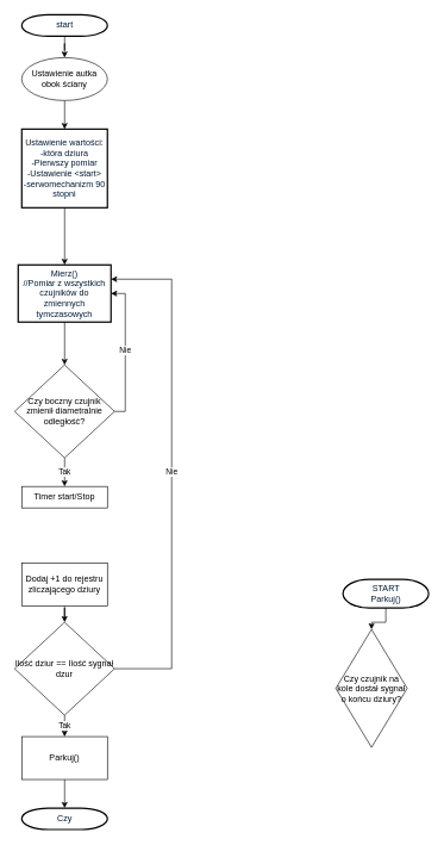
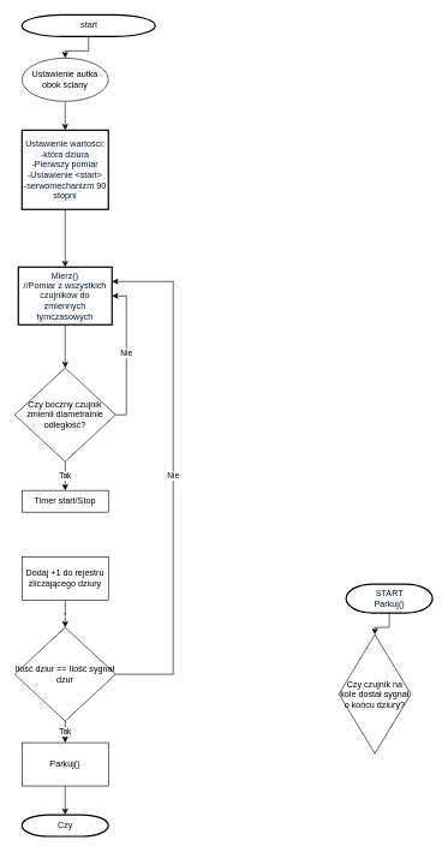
- <mxCell id="3" value="start" style="shape=mxgraph.flowchart.terminator;fillColor=#FFFFFF;strokeColor=#000000;strokeWidth=2;gradientColor=none;gradientDirection=north;fontColor=#001933;fontStyle=0;html=1;" parent="1" vertex="1"><mxGeometry x="30" y="20" width="120" height="30" as="geometry" /></mxCell>
+ <mxCell id="3" value="start" style="shape=mxgraph.flowchart.terminator;fillColor=#FFFFFF;strokeColor=#000000;strokeWidth=2;gradientColor=none;gradientDirection=north;fontColor=#001933;fontStyle=0;html=1;" parent="1" vertex="1"><mxGeometry x="30" y="20" width="185" height="30" as="geometry" /></mxCell>
- <mxCell id="12" value="Dodaj +1 do rejestru zliczającego dziury" style="rounded=0;whiteSpace=wrap;html=1;" vertex="1" parent="1"><mxGeometry x="30" y="787" width="120" height="60" as="geometry" /></mxCell>
+ <mxCell id="12" value="Dodaj +1 do rejestru zliczającego dziury" style="rounded=0;whiteSpace=wrap;html=1;" vertex="1" parent="1"><mxGeometry x="30" y="772" width="120" height="60" as="geometry" /></mxCell>
